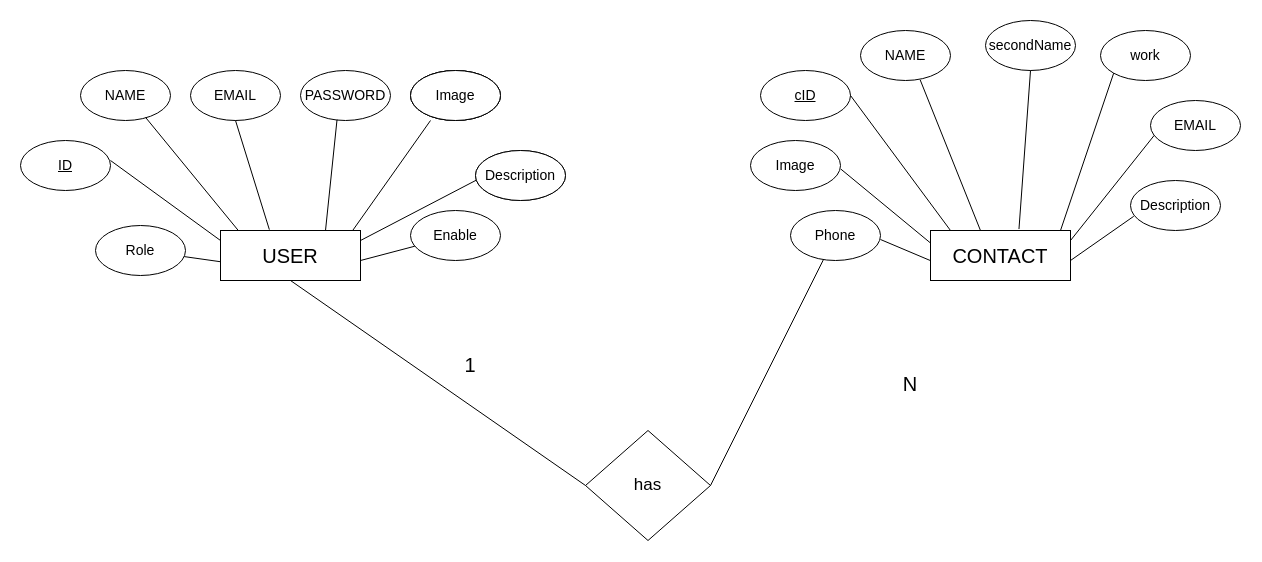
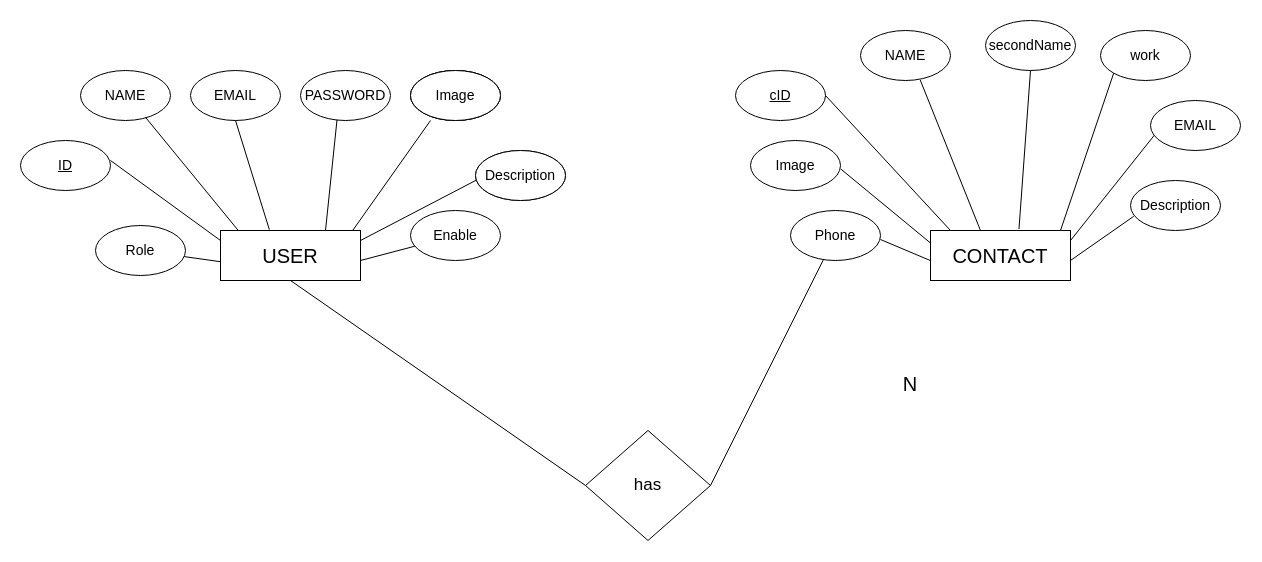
- <mxCell id="20" value="&lt;u style=&quot;font-size: 14px;&quot;&gt;&lt;font style=&quot;font-size: 14px;&quot;&gt;cID&lt;/font&gt;&lt;/u&gt;" style="ellipse;whiteSpace=wrap;html=1;fontSize=14;autosize=0;align=center;verticalAlign=middle;" vertex="1" parent="1"><mxGeometry x="760" y="70" width="90" height="50" as="geometry" /></mxCell>
+ <mxCell id="20" value="&lt;u style=&quot;font-size: 14px;&quot;&gt;&lt;font style=&quot;font-size: 14px;&quot;&gt;cID&lt;/font&gt;&lt;/u&gt;" style="ellipse;whiteSpace=wrap;html=1;fontSize=14;autosize=0;align=center;verticalAlign=middle;" vertex="1" parent="1"><mxGeometry x="735" y="70" width="90" height="50" as="geometry" /></mxCell>
- <mxCell id="42" value="&lt;font style=&quot;font-size: 20px;&quot;&gt;1&lt;/font&gt;" style="text;html=1;strokeColor=none;fillColor=none;align=center;verticalAlign=middle;whiteSpace=wrap;rounded=0;fontSize=17;" vertex="1" parent="1"><mxGeometry x="440" y="350" width="60" height="30" as="geometry" /></mxCell>
